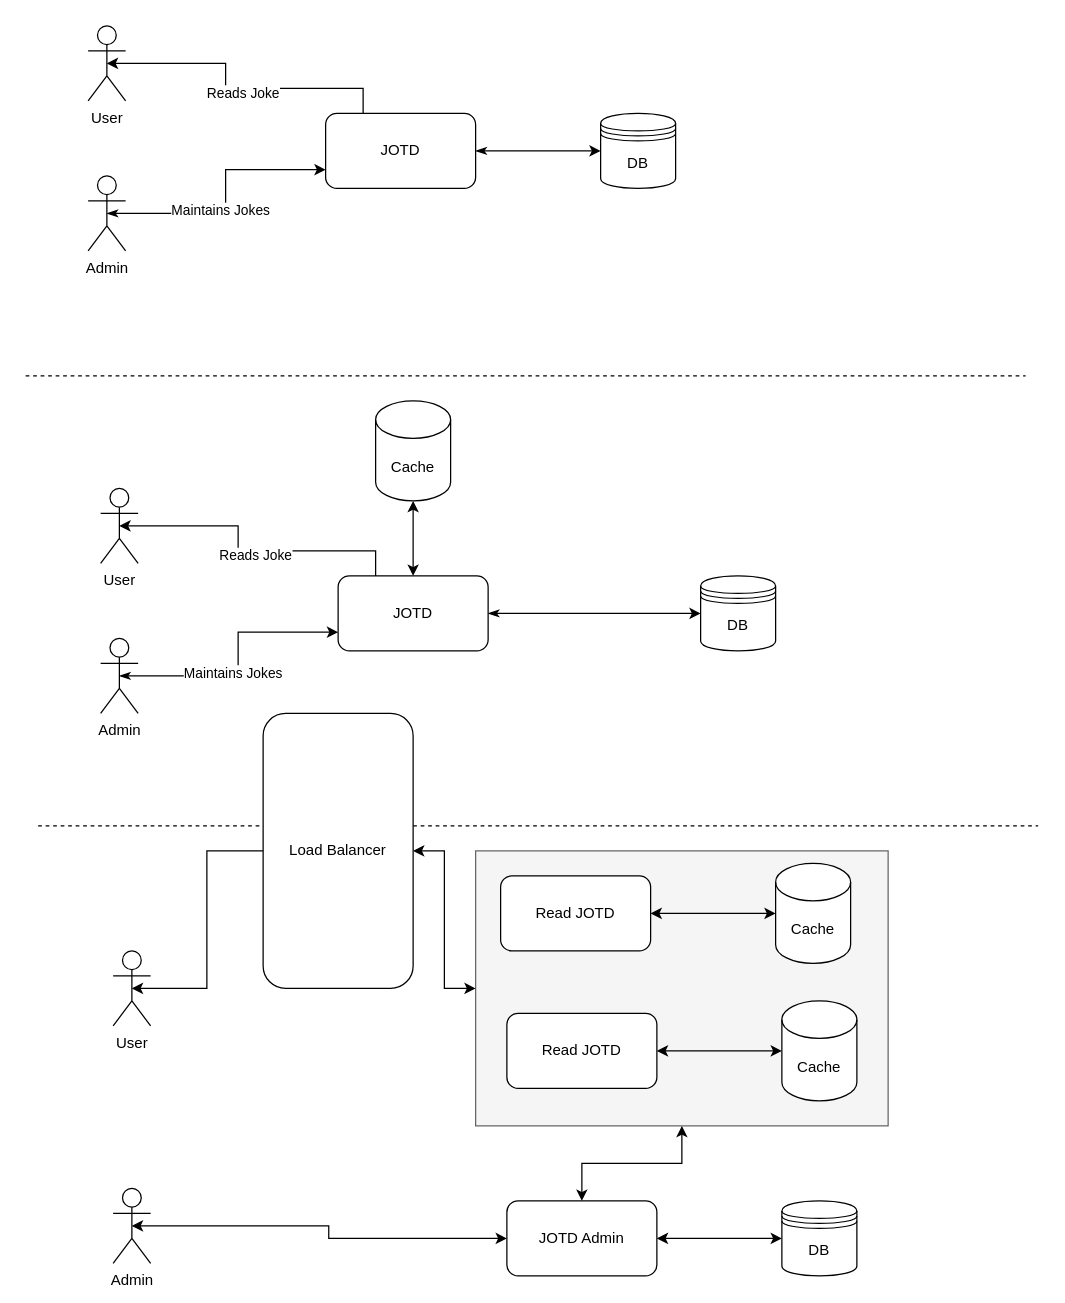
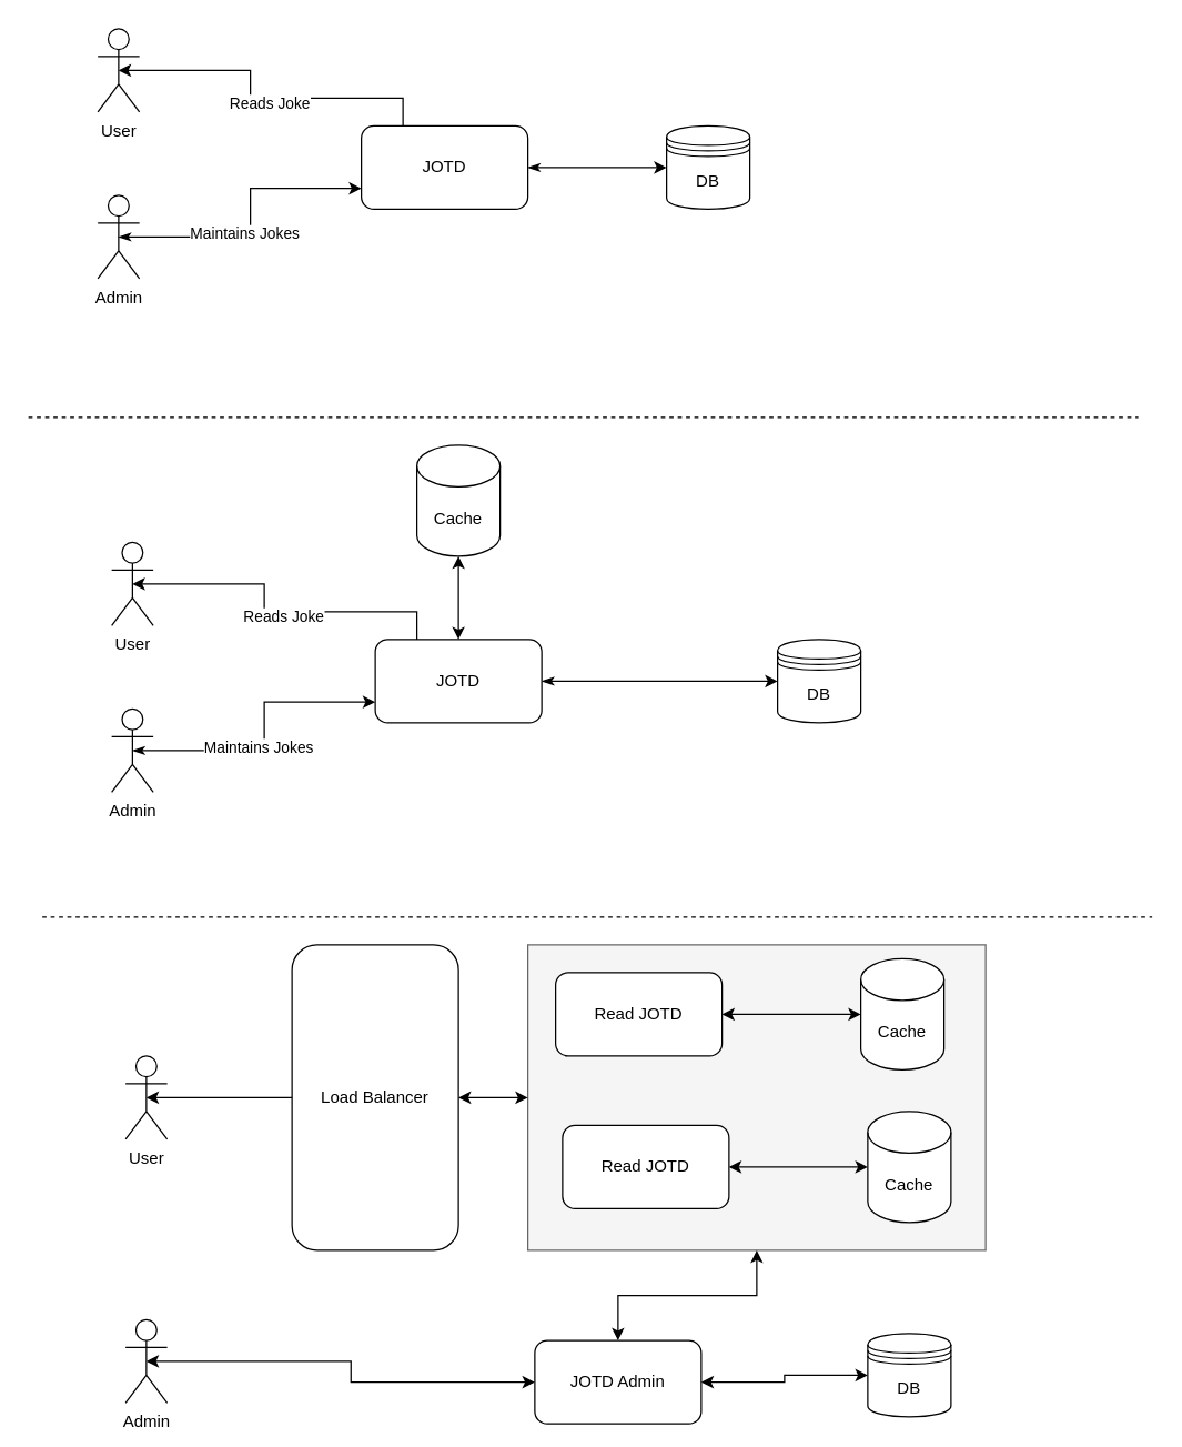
- <mxCell id="32" value="Load Balancer" style="rounded=1;whiteSpace=wrap;html=1;" vertex="1" parent="1"><mxGeometry x="210" y="570" width="120" height="220" as="geometry" /></mxCell>
+ <mxCell id="32" value="Load Balancer" style="rounded=1;whiteSpace=wrap;html=1;" vertex="1" parent="1"><mxGeometry x="210" y="680" width="120" height="220" as="geometry" /></mxCell>
- <mxCell id="37" value="JOTD Admin" style="rounded=1;whiteSpace=wrap;html=1;" vertex="1" parent="1"><mxGeometry x="405" y="960" width="120" height="60" as="geometry" /></mxCell>
+ <mxCell id="37" value="JOTD Admin" style="rounded=1;whiteSpace=wrap;html=1;" vertex="1" parent="1"><mxGeometry x="385" y="965" width="120" height="60" as="geometry" /></mxCell>
